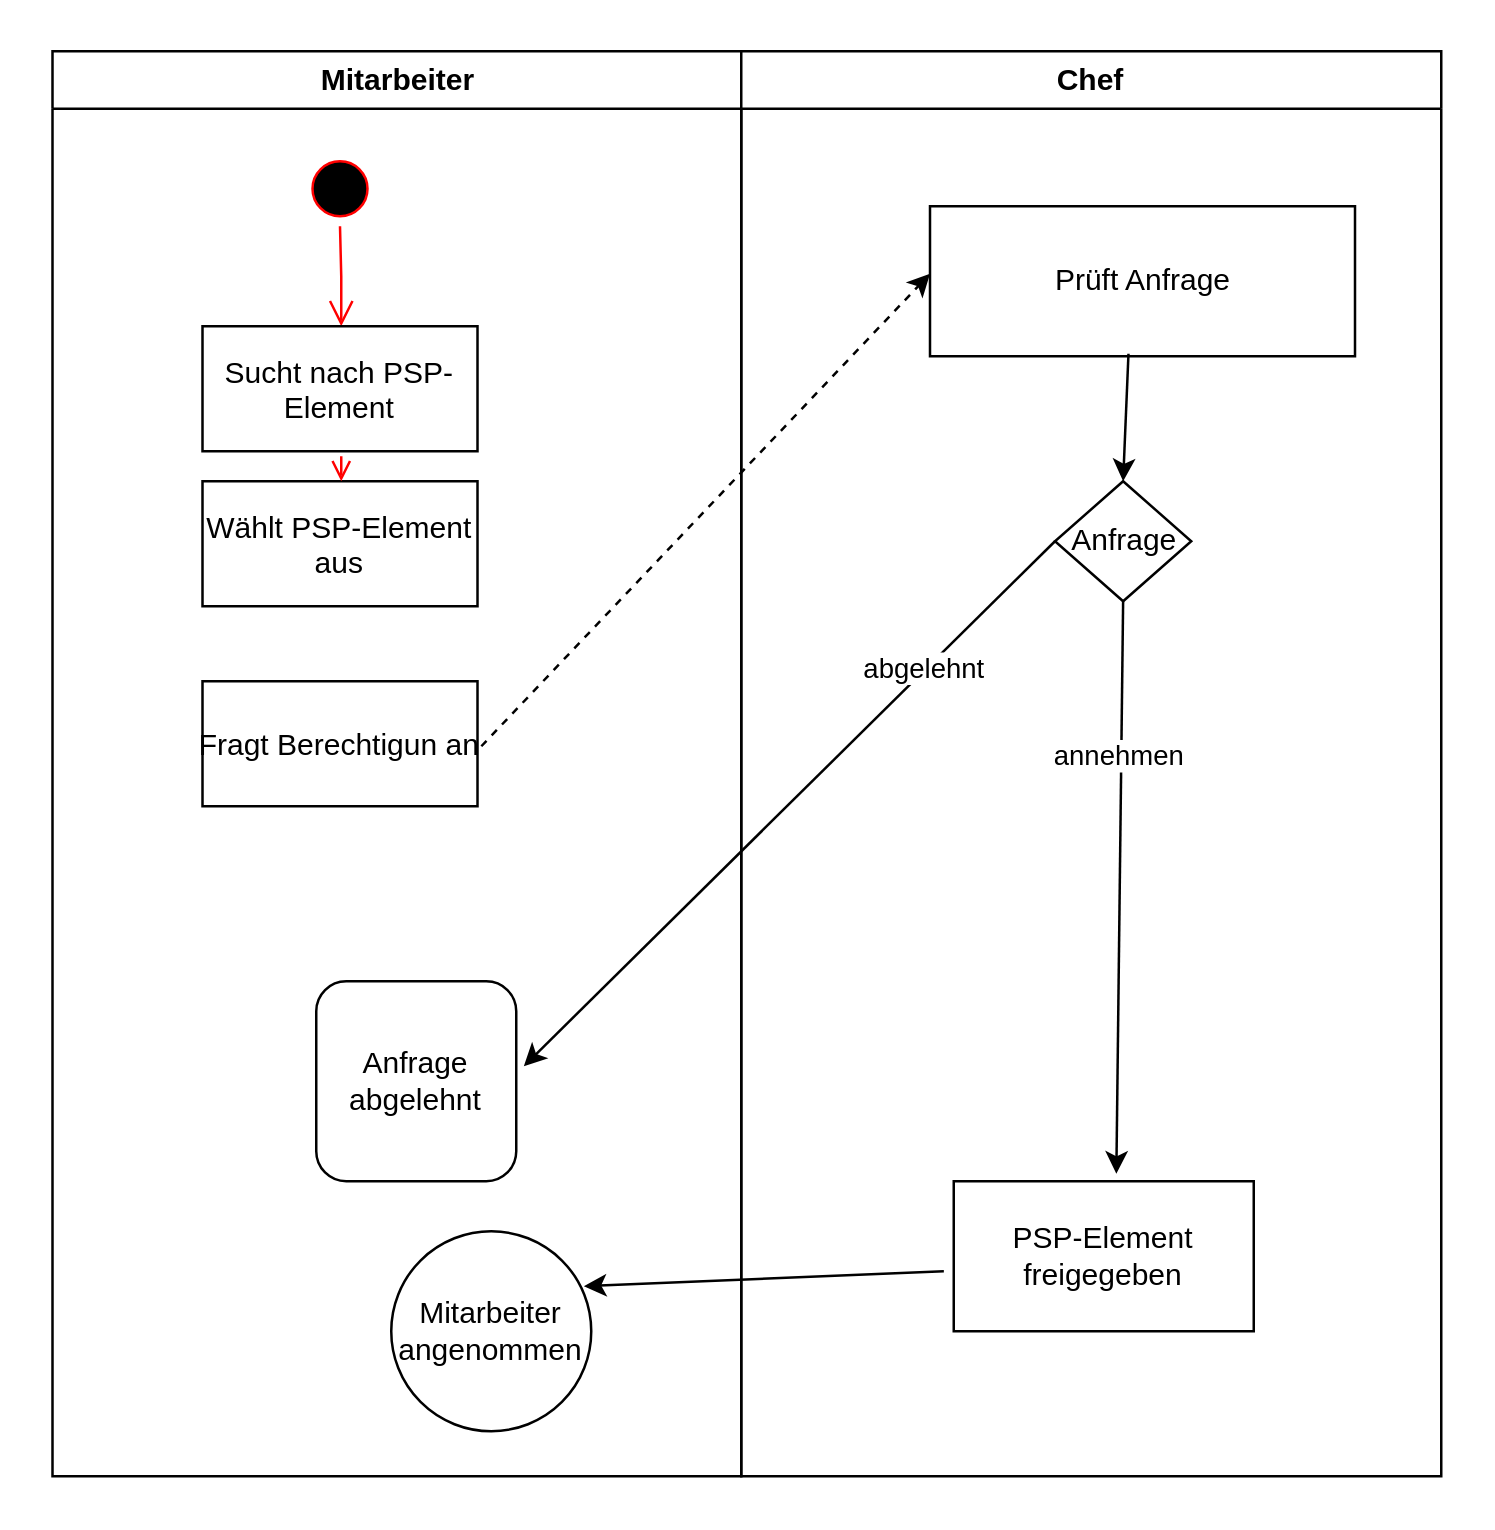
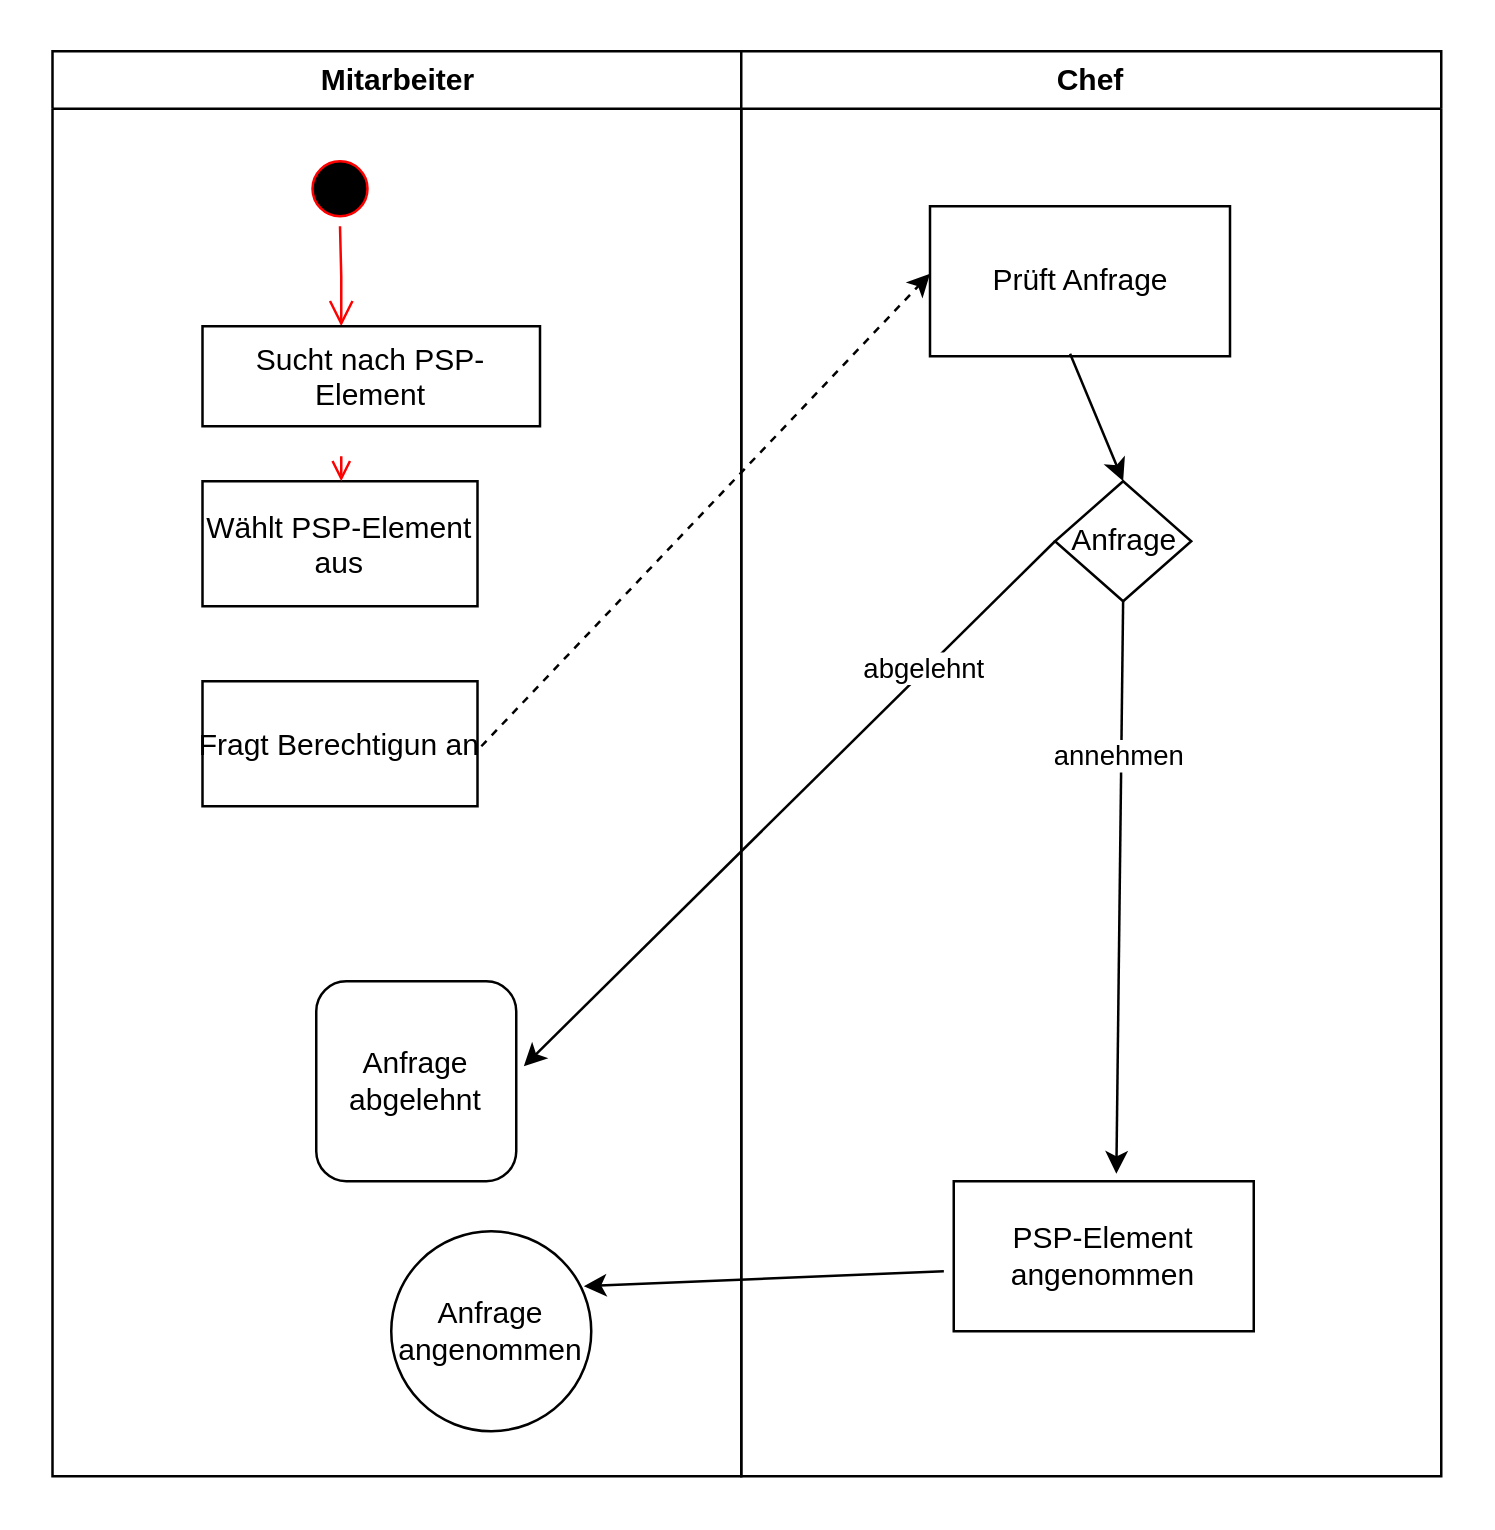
- <mxCell id="12" value="Prüft Anfrage" style="rounded=0;whiteSpace=wrap;html=1;" vertex="1" parent="11"><mxGeometry x="75.5" y="62" width="170" height="60" as="geometry" /></mxCell>
+ <mxCell id="12" value="Prüft Anfrage" style="rounded=0;whiteSpace=wrap;html=1;" vertex="1" parent="11"><mxGeometry x="75.5" y="62" width="120" height="60" as="geometry" /></mxCell>
- <mxCell id="5" value="Sucht nach PSP-&#10;Element" style="" parent="2" vertex="1"><mxGeometry x="60" y="110" width="110" height="50" as="geometry" /></mxCell>
+ <mxCell id="5" value="Sucht nach PSP-&#10;Element" style="" parent="2" vertex="1"><mxGeometry x="60" y="110" width="135" height="40" as="geometry" /></mxCell>
- <mxCell id="15" value="PSP-Element freigegeben" style="rounded=0;whiteSpace=wrap;html=1;" vertex="1" parent="11"><mxGeometry x="85" y="452" width="120" height="60" as="geometry" /></mxCell>
+ <mxCell id="15" value="PSP-Element angenommen" style="rounded=0;whiteSpace=wrap;html=1;" vertex="1" parent="11"><mxGeometry x="85" y="452" width="120" height="60" as="geometry" /></mxCell>
- <mxCell id="9" value="Mitarbeiter angenommen" style="ellipse;whiteSpace=wrap;html=1;aspect=fixed;" vertex="1" parent="2"><mxGeometry x="135.5" y="472" width="80" height="80" as="geometry" /></mxCell>
+ <mxCell id="9" value="Anfrage angenommen" style="ellipse;whiteSpace=wrap;html=1;aspect=fixed;" vertex="1" parent="2"><mxGeometry x="135.5" y="472" width="80" height="80" as="geometry" /></mxCell>
